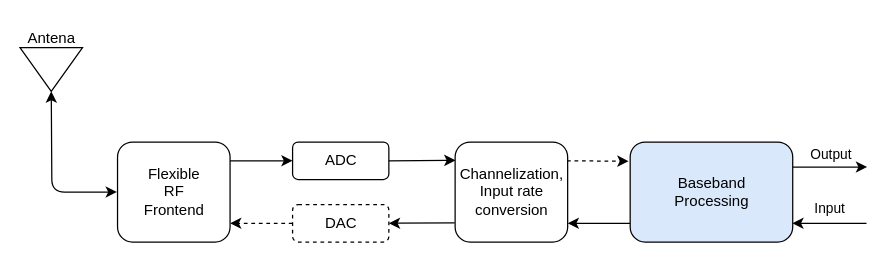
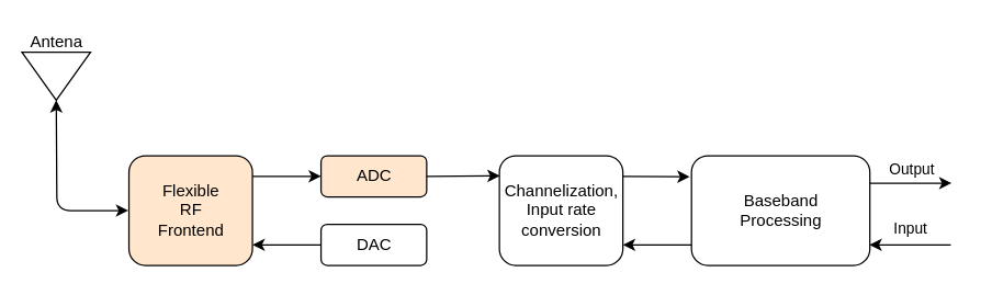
- <mxCell id="4" value="ADC" style="rounded=1;whiteSpace=wrap;html=1;" vertex="1" parent="1"><mxGeometry x="233.5" y="113" width="77" height="30" as="geometry" /></mxCell>
+ <mxCell id="4" value="ADC" style="rounded=1;whiteSpace=wrap;html=1;fillColor=#ffe6cc;" vertex="1" parent="1"><mxGeometry x="233.5" y="113" width="77" height="30" as="geometry" /></mxCell>
- <mxCell id="10" value="" style="endArrow=classic;html=1;exitX=0.994;exitY=0.188;exitDx=0;exitDy=0;exitPerimeter=0;entryX=-0.01;entryY=0.192;entryDx=0;entryDy=0;entryPerimeter=0;dashed=1;" edge="1" parent="1" source="7" target="6"><mxGeometry width="50" height="50" relative="1" as="geometry"><mxPoint x="443.5" y="128" as="sourcePoint" /><mxPoint x="493.5" y="128" as="targetPoint" /></mxGeometry></mxCell>
+ <mxCell id="10" value="" style="endArrow=classic;html=1;exitX=0.994;exitY=0.188;exitDx=0;exitDy=0;exitPerimeter=0;entryX=-0.01;entryY=0.192;entryDx=0;entryDy=0;entryPerimeter=0;" edge="1" parent="1" source="7" target="6"><mxGeometry width="50" height="50" relative="1" as="geometry"><mxPoint x="443.5" y="128" as="sourcePoint" /><mxPoint x="493.5" y="128" as="targetPoint" /></mxGeometry></mxCell>
- <mxCell id="3" value="Flexible&lt;br&gt;RF&lt;br&gt;Frontend&lt;br&gt;" style="rounded=1;whiteSpace=wrap;html=1;" vertex="1" parent="1"><mxGeometry x="93.5" y="113" width="90" height="80" as="geometry" /></mxCell>
+ <mxCell id="3" value="Flexible&lt;br&gt;RF&lt;br&gt;Frontend&lt;br&gt;" style="rounded=1;whiteSpace=wrap;html=1;fillColor=#ffe6cc;" vertex="1" parent="1"><mxGeometry x="93.5" y="113" width="90" height="80" as="geometry" /></mxCell>
- <mxCell id="6" value="Baseband&lt;br&gt;Processing&lt;br&gt;" style="rounded=1;whiteSpace=wrap;html=1;fillColor=#dae8fc;" vertex="1" parent="1"><mxGeometry x="503.5" y="113" width="130" height="80" as="geometry" /></mxCell>
+ <mxCell id="6" value="Baseband&lt;br&gt;Processing&lt;br&gt;" style="rounded=1;whiteSpace=wrap;html=1;" vertex="1" parent="1"><mxGeometry x="503.5" y="113" width="130" height="80" as="geometry" /></mxCell>
- <mxCell id="11" value="" style="endArrow=classic;html=1;entryX=1;entryY=0.813;entryDx=0;entryDy=0;exitX=0;exitY=0.5;exitDx=0;exitDy=0;entryPerimeter=0;dashed=1;" edge="1" parent="1" source="5" target="3"><mxGeometry width="50" height="50" relative="1" as="geometry"><mxPoint x="193.5" y="138" as="sourcePoint" /><mxPoint x="243.31" y="138.048" as="targetPoint" /></mxGeometry></mxCell>
+ <mxCell id="11" value="" style="endArrow=classic;html=1;entryX=1;entryY=0.813;entryDx=0;entryDy=0;exitX=0;exitY=0.5;exitDx=0;exitDy=0;entryPerimeter=0;" edge="1" parent="1" source="5" target="3"><mxGeometry width="50" height="50" relative="1" as="geometry"><mxPoint x="193.5" y="138" as="sourcePoint" /><mxPoint x="243.31" y="138.048" as="targetPoint" /></mxGeometry></mxCell>
- <mxCell id="5" value="DAC" style="rounded=1;whiteSpace=wrap;html=1;dashed=1;" vertex="1" parent="1"><mxGeometry x="233.5" y="163" width="77" height="30" as="geometry" /></mxCell>
+ <mxCell id="5" value="DAC" style="rounded=1;whiteSpace=wrap;html=1;" vertex="1" parent="1"><mxGeometry x="233.5" y="163" width="77" height="30" as="geometry" /></mxCell>
- <mxCell id="12" value="" style="endArrow=classic;html=1;entryX=1;entryY=0.5;entryDx=0;entryDy=0;exitX=-0.004;exitY=0.809;exitDx=0;exitDy=0;exitPerimeter=0;" edge="1" parent="1" source="7" target="5"><mxGeometry width="50" height="50" relative="1" as="geometry"><mxPoint x="320.5" y="138" as="sourcePoint" /><mxPoint x="373.9" y="137.8" as="targetPoint" /></mxGeometry></mxCell>
